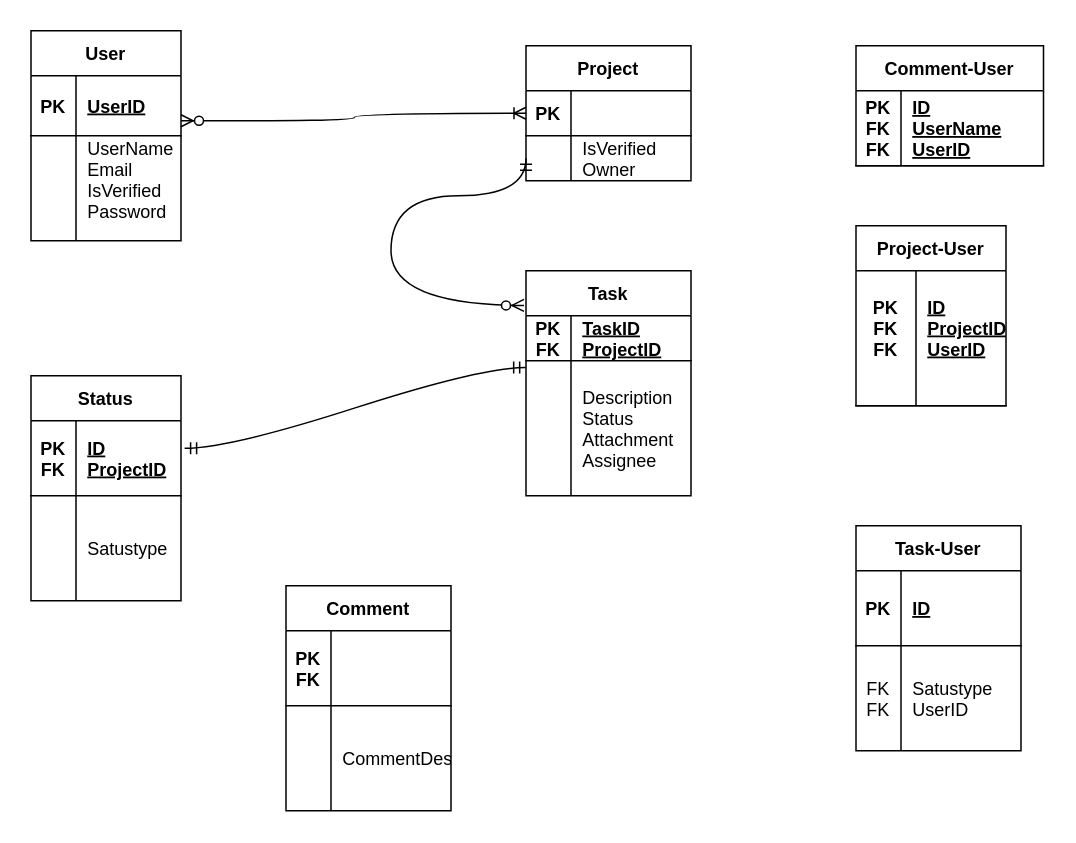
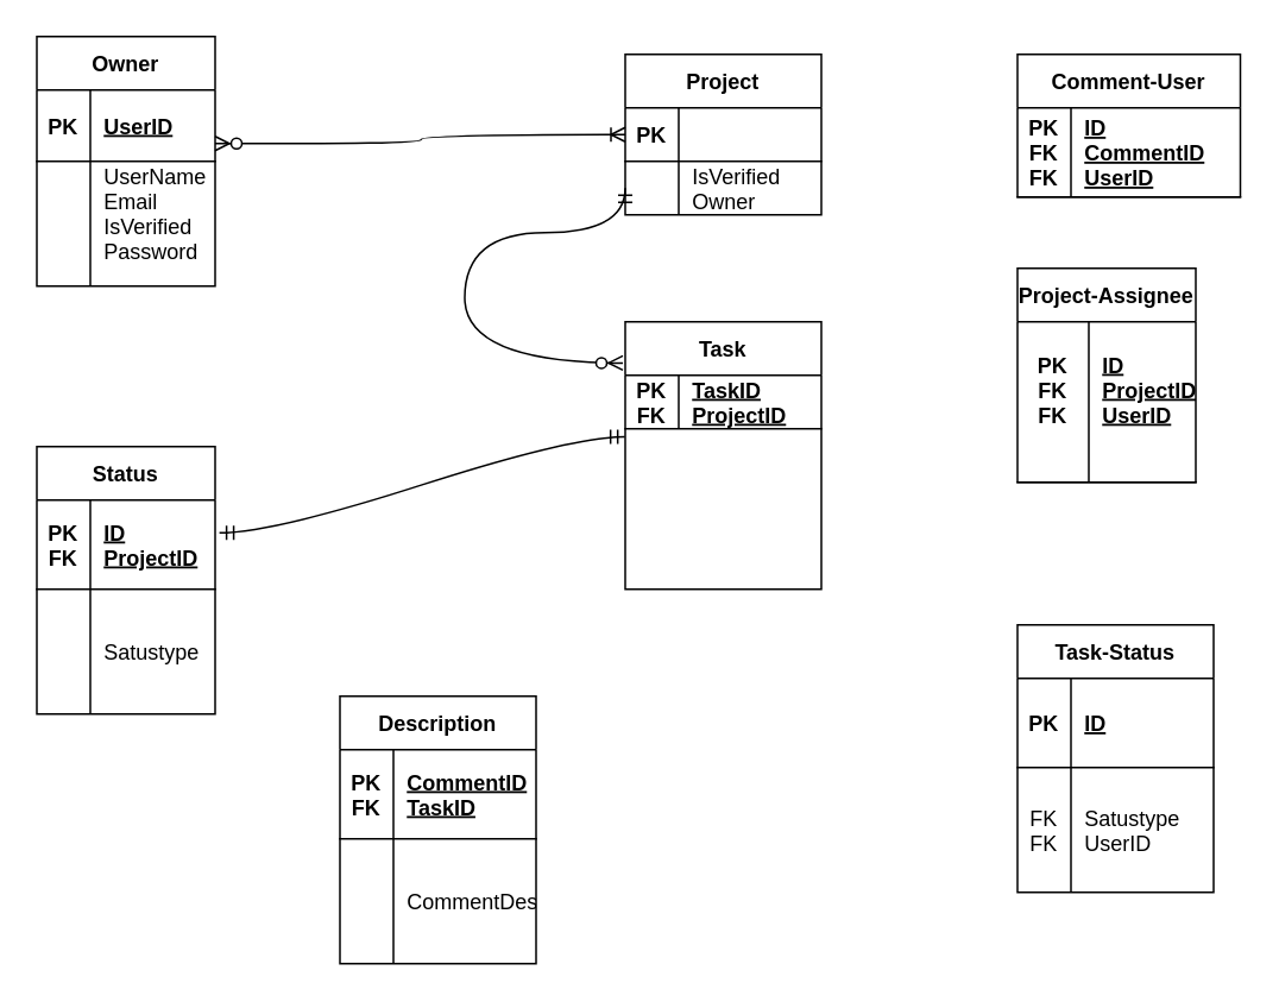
- <mxCell id="15" value="User" style="shape=table;startSize=30;container=1;collapsible=1;childLayout=tableLayout;fixedRows=1;rowLines=0;fontStyle=1;align=center;resizeLast=1;" parent="1" vertex="1"><mxGeometry x="20" y="20" width="100" height="140" as="geometry" /></mxCell>
+ <mxCell id="15" value="Owner" style="shape=table;startSize=30;container=1;collapsible=1;childLayout=tableLayout;fixedRows=1;rowLines=0;fontStyle=1;align=center;resizeLast=1;" parent="1" vertex="1"><mxGeometry x="20" y="20" width="100" height="140" as="geometry" /></mxCell>
- <mxCell id="50" value="ID&#10;UserName&#10;UserID" style="shape=partialRectangle;overflow=hidden;connectable=0;fillColor=none;top=0;left=0;bottom=0;right=0;align=left;spacingLeft=6;fontStyle=5;" vertex="1" parent="48"><mxGeometry x="30" width="95" height="50" as="geometry"><mxRectangle width="95" height="50" as="alternateBounds" /></mxGeometry></mxCell>
+ <mxCell id="50" value="ID&#10;CommentID&#10;UserID" style="shape=partialRectangle;overflow=hidden;connectable=0;fillColor=none;top=0;left=0;bottom=0;right=0;align=left;spacingLeft=6;fontStyle=5;" vertex="1" parent="48"><mxGeometry x="30" width="95" height="50" as="geometry"><mxRectangle width="95" height="50" as="alternateBounds" /></mxGeometry></mxCell>
- <mxCell id="22" value="Project-User" style="shape=table;startSize=30;container=1;collapsible=1;childLayout=tableLayout;fixedRows=1;rowLines=0;fontStyle=1;align=center;resizeLast=1;" vertex="1" parent="1"><mxGeometry x="570" y="150" width="100" height="120" as="geometry" /></mxCell>
+ <mxCell id="22" value="Project-Assignee" style="shape=table;startSize=30;container=1;collapsible=1;childLayout=tableLayout;fixedRows=1;rowLines=0;fontStyle=1;align=center;resizeLast=1;" vertex="1" parent="1"><mxGeometry x="570" y="150" width="100" height="120" as="geometry" /></mxCell>
- <mxCell id="14" value="Description&#10;Status&#10;Attachment&#10;Assignee" style="shape=partialRectangle;overflow=hidden;connectable=0;fillColor=none;top=0;left=0;bottom=0;right=0;align=left;spacingLeft=6;" parent="12" vertex="1"><mxGeometry x="30" width="80" height="90" as="geometry"><mxRectangle width="80" height="90" as="alternateBounds" /></mxGeometry></mxCell>
- <mxCell id="26" value="Task-User" style="shape=table;startSize=30;container=1;collapsible=1;childLayout=tableLayout;fixedRows=1;rowLines=0;fontStyle=1;align=center;resizeLast=1;" vertex="1" parent="1"><mxGeometry x="570" y="350" width="110" height="150" as="geometry" /></mxCell>
+ <mxCell id="26" value="Task-Status" style="shape=table;startSize=30;container=1;collapsible=1;childLayout=tableLayout;fixedRows=1;rowLines=0;fontStyle=1;align=center;resizeLast=1;" vertex="1" parent="1"><mxGeometry x="570" y="350" width="110" height="150" as="geometry" /></mxCell>
- <mxCell id="40" value="Comment" style="shape=table;startSize=30;container=1;collapsible=1;childLayout=tableLayout;fixedRows=1;rowLines=0;fontStyle=1;align=center;resizeLast=1;" vertex="1" parent="1"><mxGeometry x="190" y="390" width="110" height="150" as="geometry" /></mxCell>
+ <mxCell id="40" value="Description" style="shape=table;startSize=30;container=1;collapsible=1;childLayout=tableLayout;fixedRows=1;rowLines=0;fontStyle=1;align=center;resizeLast=1;" vertex="1" parent="1"><mxGeometry x="190" y="390" width="110" height="150" as="geometry" /></mxCell>
+ <mxCell id="43" value="CommentID&#10;TaskID" style="shape=partialRectangle;overflow=hidden;connectable=0;fillColor=none;top=0;left=0;bottom=0;right=0;align=left;spacingLeft=6;fontStyle=5;" vertex="1" parent="41"><mxGeometry x="30" width="80" height="50" as="geometry"><mxRectangle width="80" height="50" as="alternateBounds" /></mxGeometry></mxCell>
